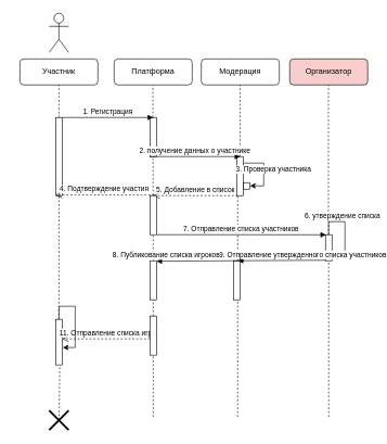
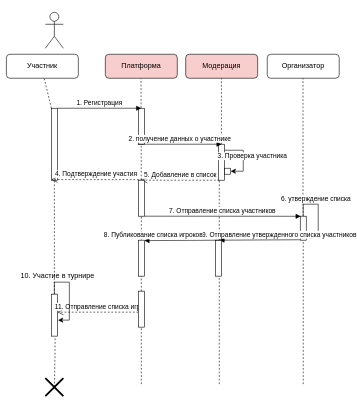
- <mxCell id="4" value="Участник" style="rounded=1;whiteSpace=wrap;html=1;" vertex="1" parent="1"><mxGeometry x="30" y="90" width="120" height="40" as="geometry" /></mxCell>
+ <mxCell id="4" value="Участник" style="rounded=1;whiteSpace=wrap;html=1;" vertex="1" parent="1"><mxGeometry x="10" y="90" width="120" height="40" as="geometry" /></mxCell>
- <mxCell id="5" value="Платформа" style="rounded=1;whiteSpace=wrap;html=1;" vertex="1" parent="1"><mxGeometry x="175" y="90" width="120" height="40" as="geometry" /></mxCell>
+ <mxCell id="5" value="Платформа" style="rounded=1;whiteSpace=wrap;html=1;fillColor=#f8cecc;" vertex="1" parent="1"><mxGeometry x="175" y="90" width="120" height="40" as="geometry" /></mxCell>
- <mxCell id="7" value="Модерация" style="rounded=1;whiteSpace=wrap;html=1;" vertex="1" parent="1"><mxGeometry x="309" y="90" width="120" height="40" as="geometry" /></mxCell>
+ <mxCell id="7" value="Модерация" style="rounded=1;whiteSpace=wrap;html=1;fillColor=#f8cecc;" vertex="1" parent="1"><mxGeometry x="309" y="90" width="120" height="40" as="geometry" /></mxCell>
- <mxCell id="6" value="Организатор" style="rounded=1;whiteSpace=wrap;html=1;fillColor=#f8cecc;" vertex="1" parent="1"><mxGeometry x="445" y="90" width="120" height="40" as="geometry" /></mxCell>
+ <mxCell id="6" value="Организатор" style="rounded=1;whiteSpace=wrap;html=1;" vertex="1" parent="1"><mxGeometry x="445" y="90" width="120" height="40" as="geometry" /></mxCell>
+ <mxCell id="41" value="10. Участие в турнире" style="text;html=1;align=center;verticalAlign=middle;resizable=0;points=[];autosize=1;strokeColor=none;fillColor=none;" vertex="1" parent="1"><mxGeometry x="20" y="445" width="150" height="30" as="geometry" /></mxCell>
